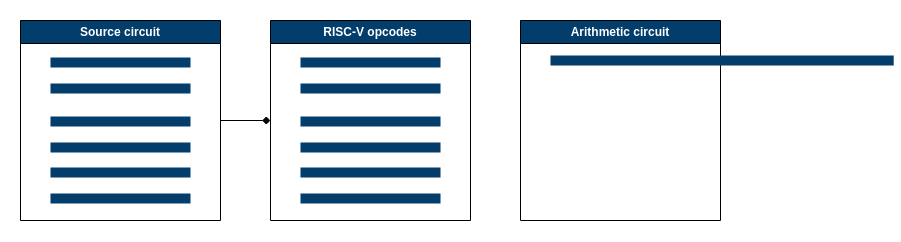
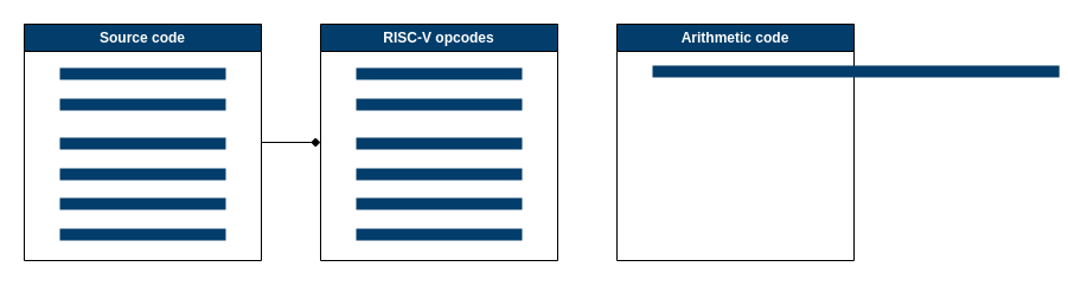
- <mxCell id="4" value="&lt;div&gt;&lt;font style=&quot;color: rgb(255, 255, 255);&quot;&gt;Source circuit&lt;/font&gt;&lt;/div&gt;" style="swimlane;whiteSpace=wrap;html=1;align=center;fillColor=light-dark(#023D6B,#EDEDED);" vertex="1" parent="1"><mxGeometry x="20" y="20" width="200" height="200" as="geometry" /></mxCell>
+ <mxCell id="4" value="&lt;div&gt;&lt;font style=&quot;color: rgb(255, 255, 255);&quot;&gt;Source code&lt;/font&gt;&lt;/div&gt;" style="swimlane;whiteSpace=wrap;html=1;align=center;fillColor=light-dark(#023D6B,#EDEDED);" vertex="1" parent="1"><mxGeometry x="20" y="20" width="200" height="200" as="geometry" /></mxCell>
- <mxCell id="8" value="&lt;font style=&quot;color: rgb(255, 255, 255);&quot;&gt;Arithmetic circuit&lt;/font&gt;" style="swimlane;whiteSpace=wrap;html=1;align=center;fillColor=light-dark(#023D6B,#EDEDED);" vertex="1" parent="1"><mxGeometry x="520" y="20" width="200" height="200" as="geometry" /></mxCell>
+ <mxCell id="8" value="&lt;font style=&quot;color: rgb(255, 255, 255);&quot;&gt;Arithmetic code&lt;/font&gt;" style="swimlane;whiteSpace=wrap;html=1;align=center;fillColor=light-dark(#023D6B,#EDEDED);" vertex="1" parent="1"><mxGeometry x="520" y="20" width="200" height="200" as="geometry" /></mxCell>
